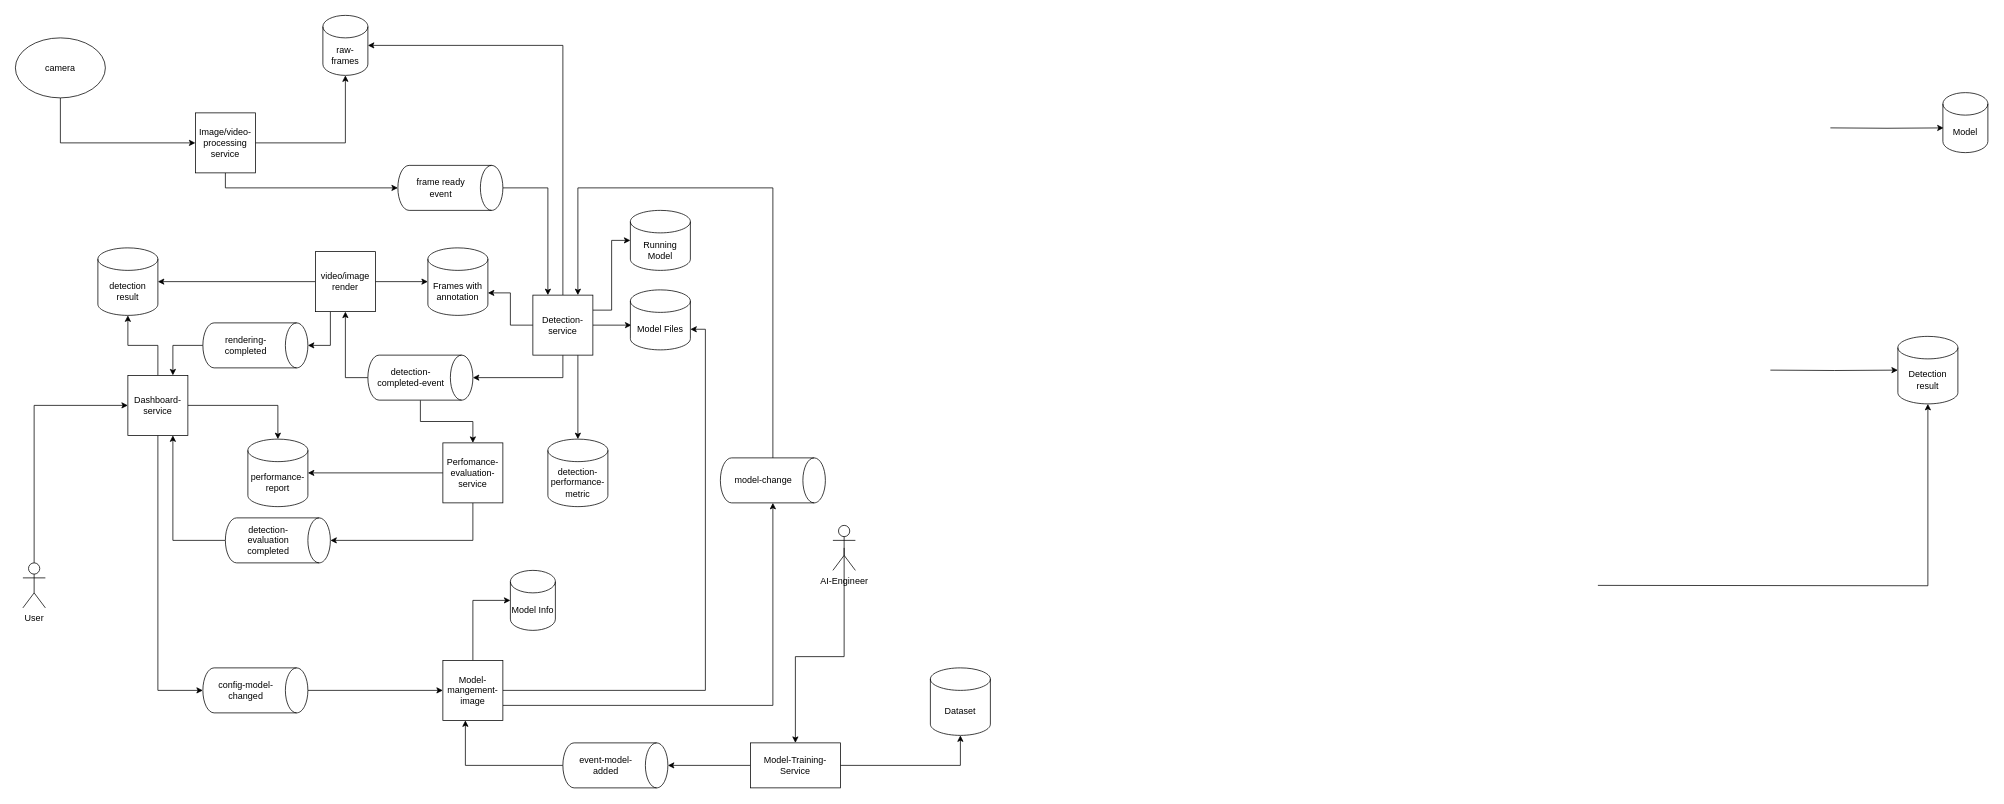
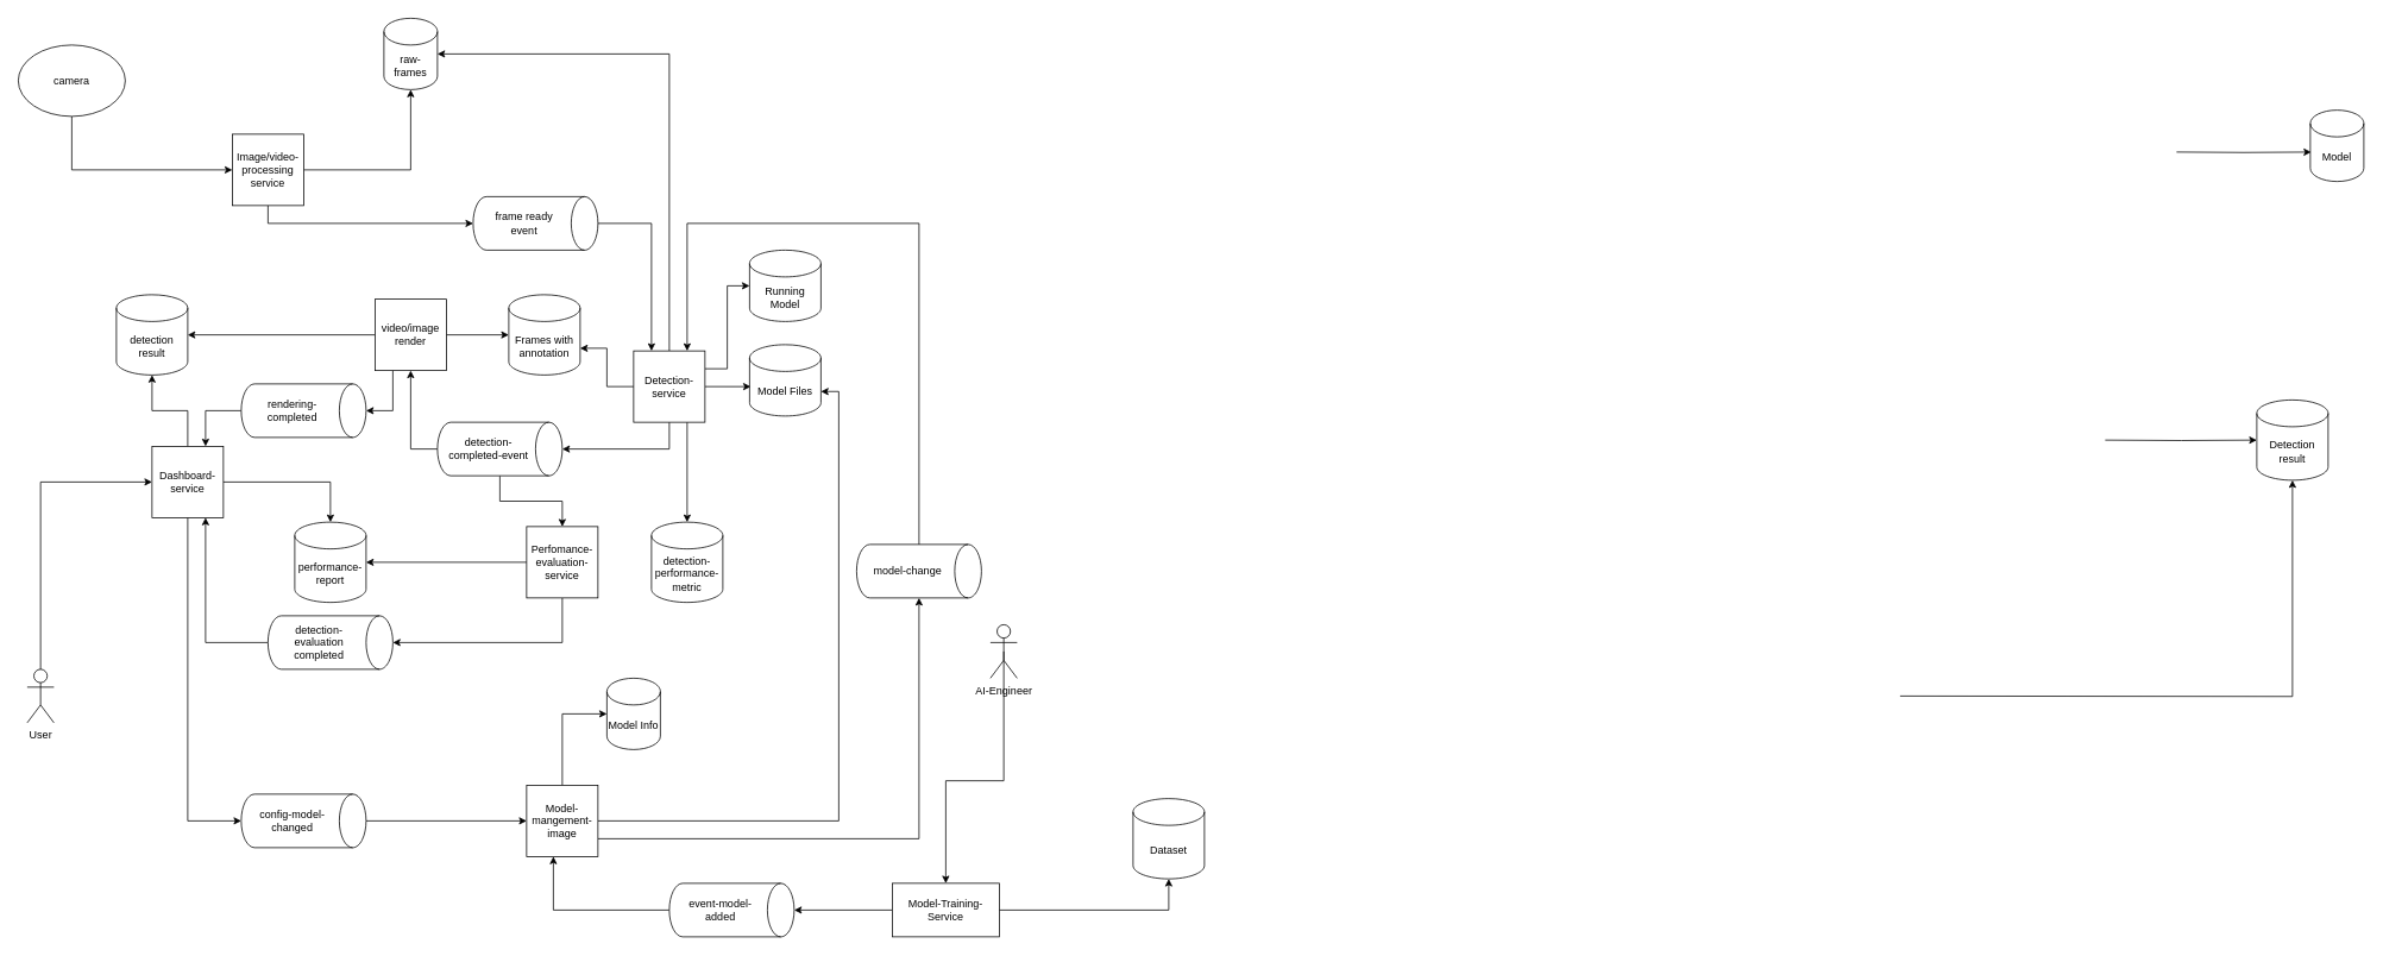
- <mxCell id="26" value="Dataset" style="shape=cylinder3;whiteSpace=wrap;html=1;boundedLbl=1;backgroundOutline=1;size=15;" vertex="1" parent="1"><mxGeometry x="1240" y="890" width="80" height="90" as="geometry" /></mxCell>
+ <mxCell id="26" value="Dataset" style="shape=cylinder3;whiteSpace=wrap;html=1;boundedLbl=1;backgroundOutline=1;size=15;" vertex="1" parent="1"><mxGeometry x="1270" y="895" width="80" height="90" as="geometry" /></mxCell>
